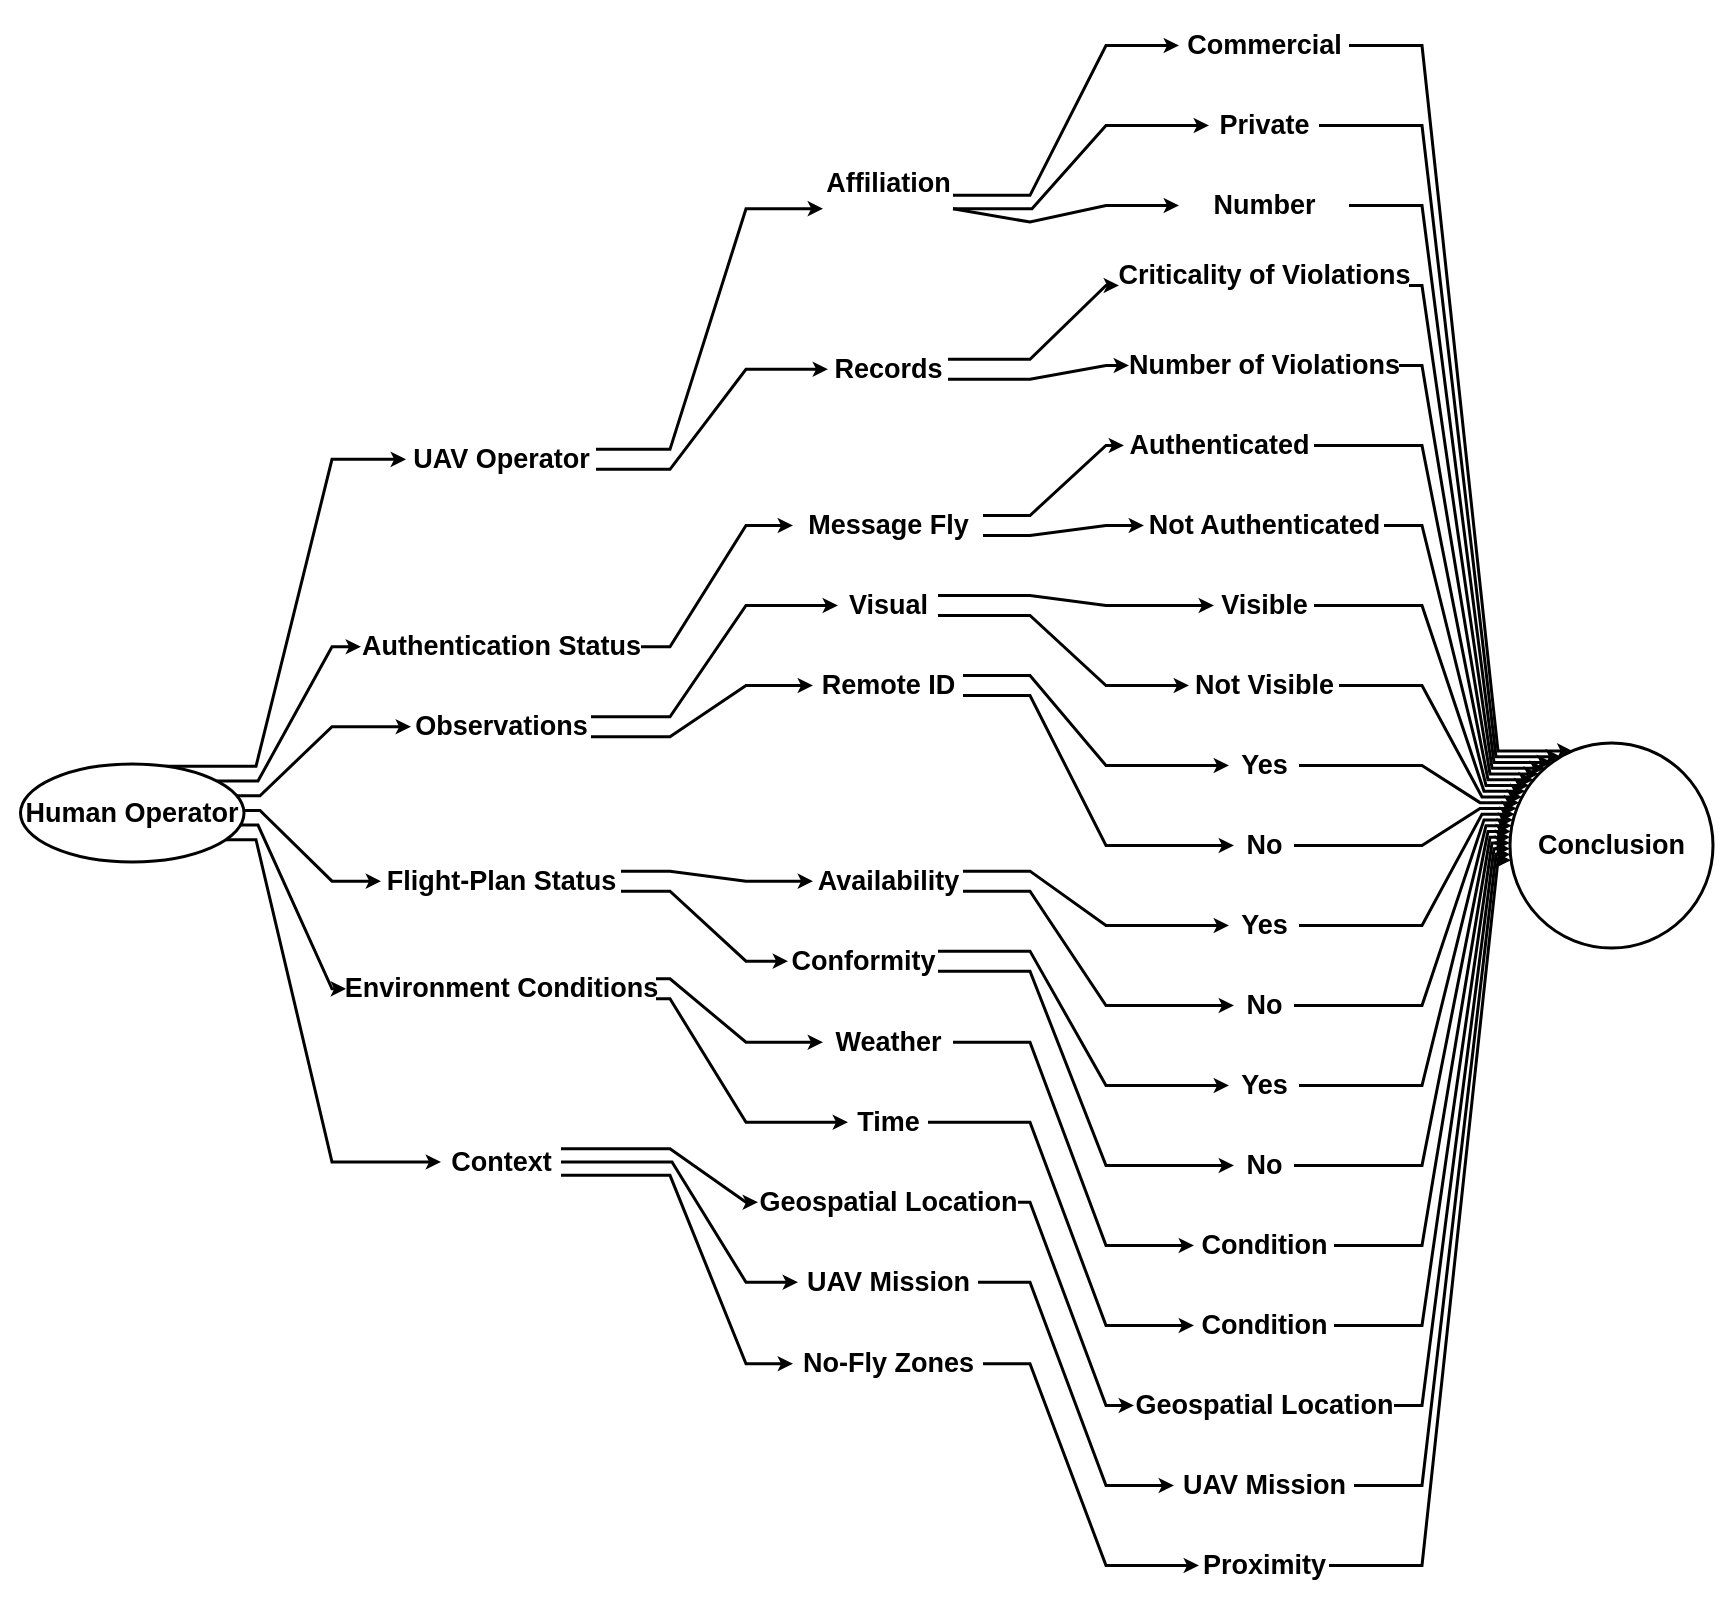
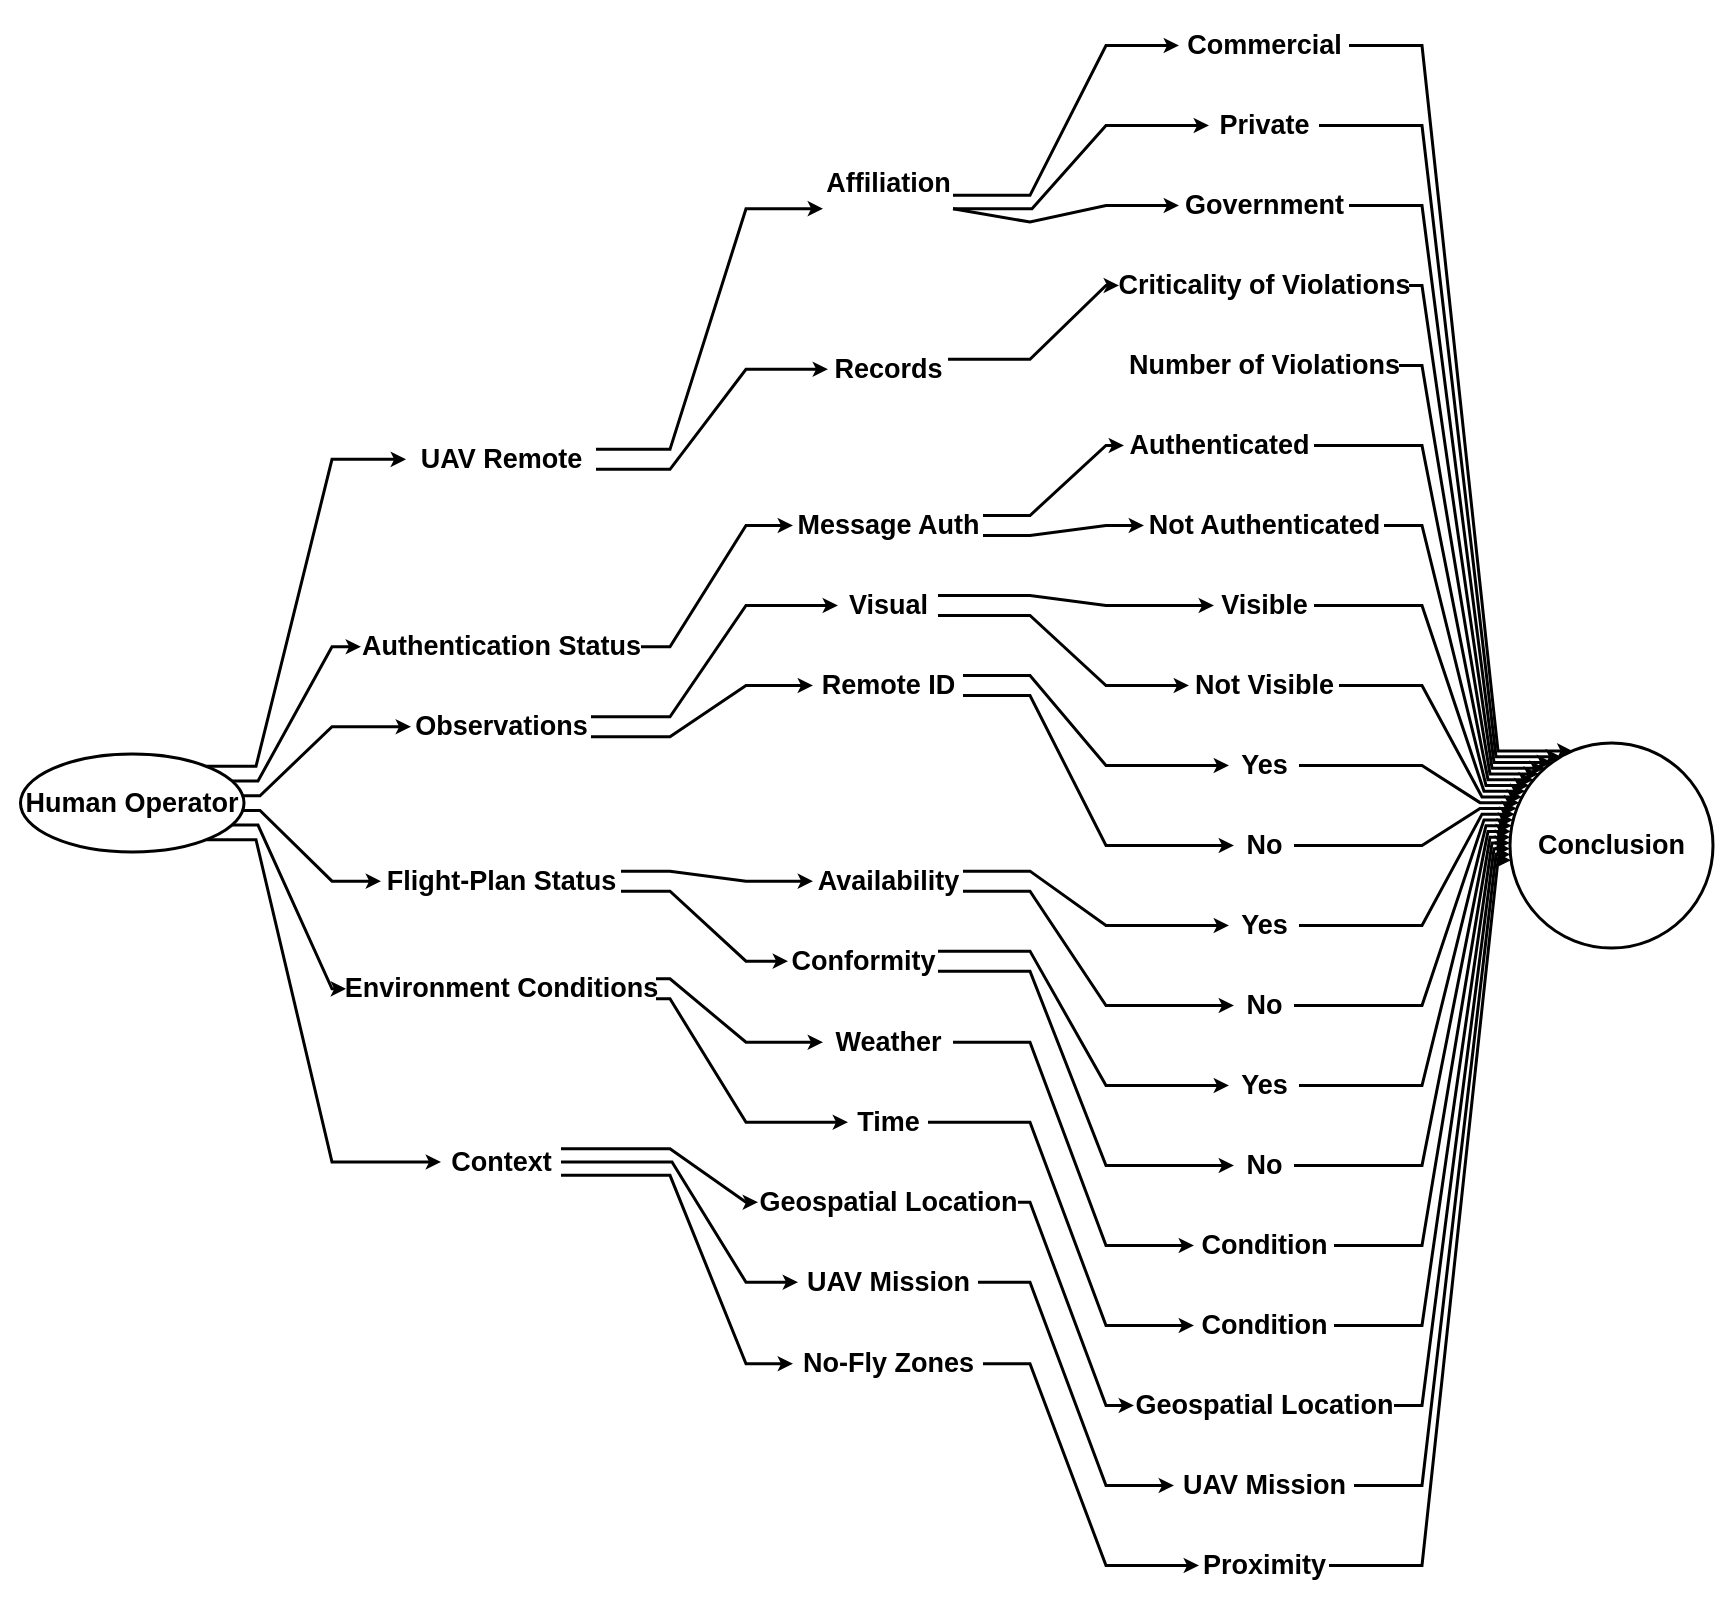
- <mxCell id="57" value="Number" style="text;html=1;align=center;verticalAlign=middle;resizable=0;points=[];autosize=1;strokeColor=none;fillColor=none;fontSize=27;fontStyle=1;strokeWidth=3;" parent="1" vertex="1"><mxGeometry x="1178.5" y="180" width="170" height="50" as="geometry" /></mxCell>
+ <mxCell id="57" value="Government" style="text;html=1;align=center;verticalAlign=middle;resizable=0;points=[];autosize=1;strokeColor=none;fillColor=none;fontSize=27;fontStyle=1;strokeWidth=3;" parent="1" vertex="1"><mxGeometry x="1178.5" y="180" width="170" height="50" as="geometry" /></mxCell>
- <mxCell id="61" value="Criticality of Violations" style="text;html=1;align=center;verticalAlign=middle;resizable=0;points=[];autosize=1;strokeColor=none;fillColor=none;fontSize=27;fontStyle=1;strokeWidth=3;" parent="1" vertex="1"><mxGeometry x="1118.5" y="250" width="290" height="50" as="geometry" /></mxCell>
+ <mxCell id="61" value="Criticality of Violations" style="text;html=1;align=center;verticalAlign=middle;resizable=0;points=[];autosize=1;strokeColor=none;fillColor=none;fontSize=27;fontStyle=1;strokeWidth=3;" parent="1" vertex="1"><mxGeometry x="1118.5" y="260" width="290" height="50" as="geometry" /></mxCell>
- <mxCell id="10" style="edgeStyle=orthogonalEdgeStyle;rounded=0;orthogonalLoop=1;jettySize=auto;html=1;noEdgeStyle=1;orthogonal=1;fontSize=27;fontStyle=1;strokeWidth=3;" edge="1" parent="1" source="11" target="59"><mxGeometry relative="1" as="geometry"><Array as="points"><mxPoint x="1029.5" y="378.753" /><mxPoint x="1105.5" y="365" /></Array></mxGeometry></mxCell>
- <mxCell id="4" value="&lt;font style=&quot;font-size: 27px;&quot;&gt;UAV Operator&lt;/font&gt;" style="text;html=1;align=center;verticalAlign=middle;resizable=0;points=[];autosize=1;strokeColor=none;fillColor=none;fontSize=27;fontStyle=1;strokeWidth=3;" parent="1" vertex="1"><mxGeometry x="405.5" y="433.837" width="190" height="50" as="geometry" /></mxCell>
+ <mxCell id="4" value="&lt;font style=&quot;font-size: 27px;&quot;&gt;UAV Remote&lt;/font&gt;" style="text;html=1;align=center;verticalAlign=middle;resizable=0;points=[];autosize=1;strokeColor=none;fillColor=none;fontSize=27;fontStyle=1;strokeWidth=3;" parent="1" vertex="1"><mxGeometry x="405.5" y="433.837" width="190" height="50" as="geometry" /></mxCell>
- <mxCell id="16" value="Message Fly" style="text;html=1;align=center;verticalAlign=middle;resizable=0;points=[];autosize=1;strokeColor=none;fillColor=none;fontSize=27;fontStyle=1;strokeWidth=3;" parent="1" vertex="1"><mxGeometry x="792.5" y="500" width="190" height="50" as="geometry" /></mxCell>
+ <mxCell id="16" value="Message Auth" style="text;html=1;align=center;verticalAlign=middle;resizable=0;points=[];autosize=1;strokeColor=none;fillColor=none;fontSize=27;fontStyle=1;strokeWidth=3;" parent="1" vertex="1"><mxGeometry x="792.5" y="500" width="190" height="50" as="geometry" /></mxCell>
- <mxCell id="98" value="Human Operator" style="ellipse;whiteSpace=wrap;html=1;fontSize=27;fontStyle=1;strokeWidth=3;" vertex="1" parent="1"><mxGeometry x="20" y="763.494" width="223.5" height="98.12" as="geometry" /></mxCell>
+ <mxCell id="98" value="Human Operator" style="ellipse;whiteSpace=wrap;html=1;fontSize=27;fontStyle=1;strokeWidth=3;" vertex="1" parent="1"><mxGeometry y="753.494" width="223.5" height="98.12" as="geometry" x="20" /></mxCell>
